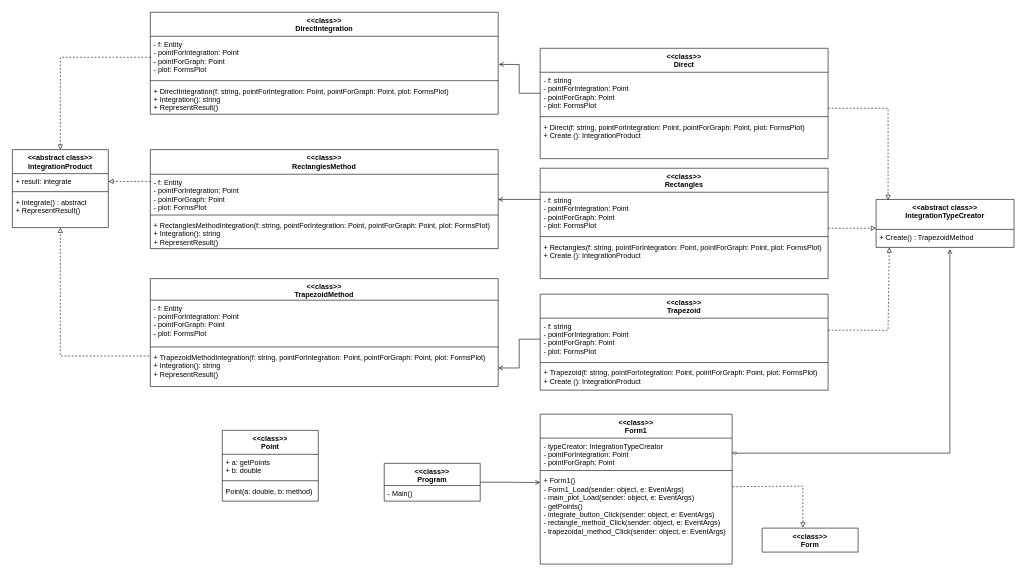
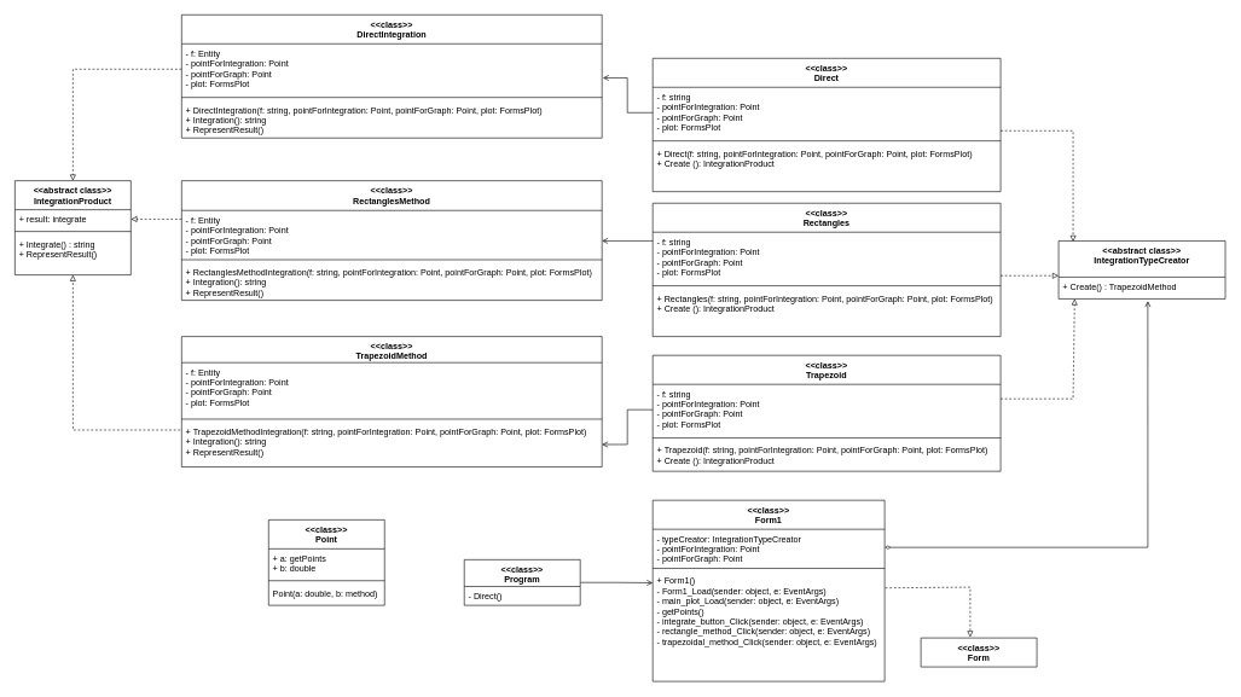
- <mxCell id="45" value="+ Integrate() : abstract&#10;+ RepresentResult()" style="text;strokeColor=none;fillColor=none;align=left;verticalAlign=top;spacingLeft=4;spacingRight=4;overflow=hidden;rotatable=0;points=[[0,0.5],[1,0.5]];portConstraint=eastwest;" vertex="1" parent="42"><mxGeometry y="74" width="160" height="56" as="geometry" /></mxCell>
+ <mxCell id="45" value="+ Integrate() : string&#10;+ RepresentResult()" style="text;strokeColor=none;fillColor=none;align=left;verticalAlign=top;spacingLeft=4;spacingRight=4;overflow=hidden;rotatable=0;points=[[0,0.5],[1,0.5]];portConstraint=eastwest;" vertex="1" parent="42"><mxGeometry y="74" width="160" height="56" as="geometry" /></mxCell>
- <mxCell id="48" value="- Main()" style="text;strokeColor=none;fillColor=none;align=left;verticalAlign=top;spacingLeft=4;spacingRight=4;overflow=hidden;rotatable=0;points=[[0,0.5],[1,0.5]];portConstraint=eastwest;" vertex="1" parent="47"><mxGeometry y="37" width="160" height="26" as="geometry" /></mxCell>
+ <mxCell id="48" value="- Direct()" style="text;strokeColor=none;fillColor=none;align=left;verticalAlign=top;spacingLeft=4;spacingRight=4;overflow=hidden;rotatable=0;points=[[0,0.5],[1,0.5]];portConstraint=eastwest;" vertex="1" parent="47"><mxGeometry y="37" width="160" height="26" as="geometry" /></mxCell>
